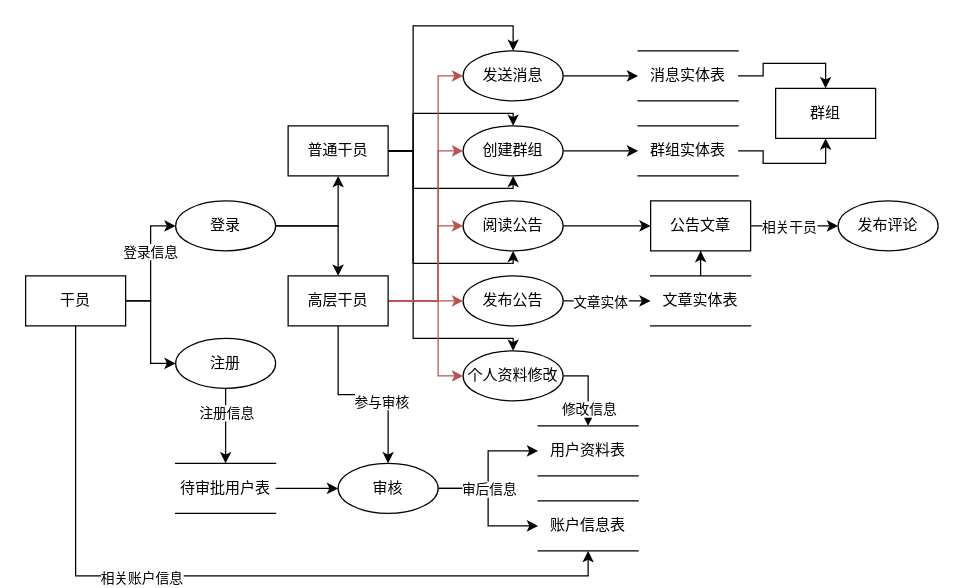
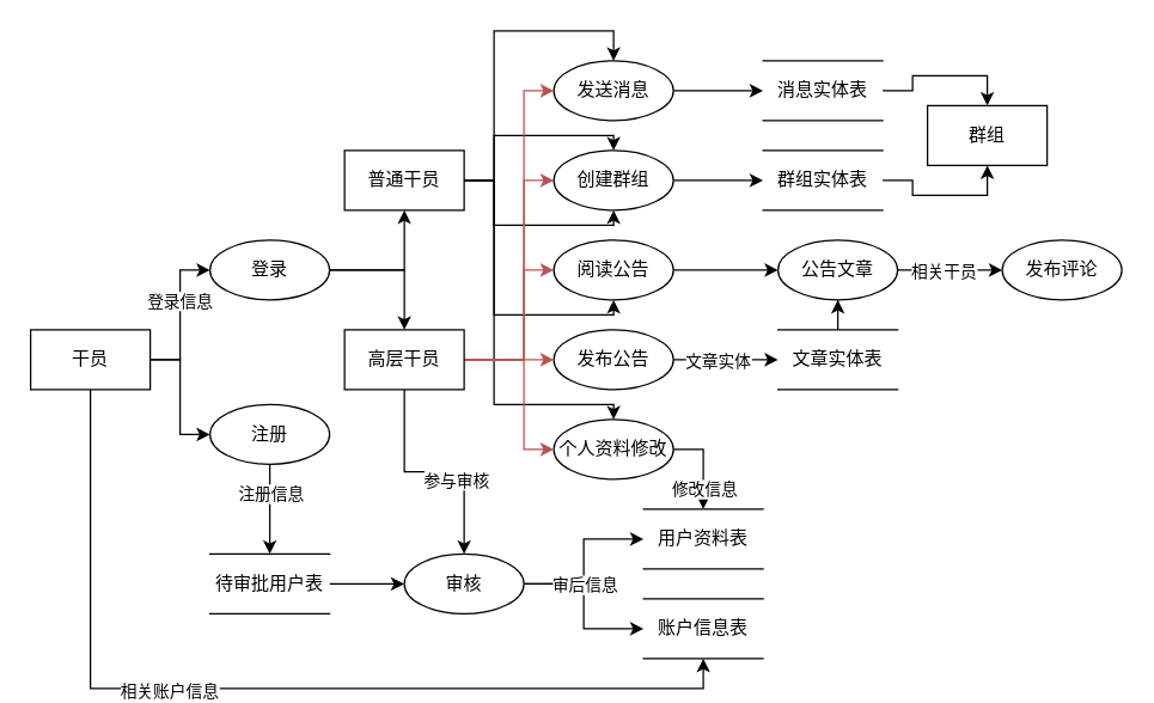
- <mxCell id="46" value="公告文章" style="rounded=0;whiteSpace=wrap;html=1;" vertex="1" parent="1"><mxGeometry x="520" y="160" width="80" height="40" as="geometry" /></mxCell>
+ <mxCell id="46" value="公告文章" style="ellipse;whiteSpace=wrap;html=1;" vertex="1" parent="1"><mxGeometry x="520" y="160" width="80" height="40" as="geometry" /></mxCell>
